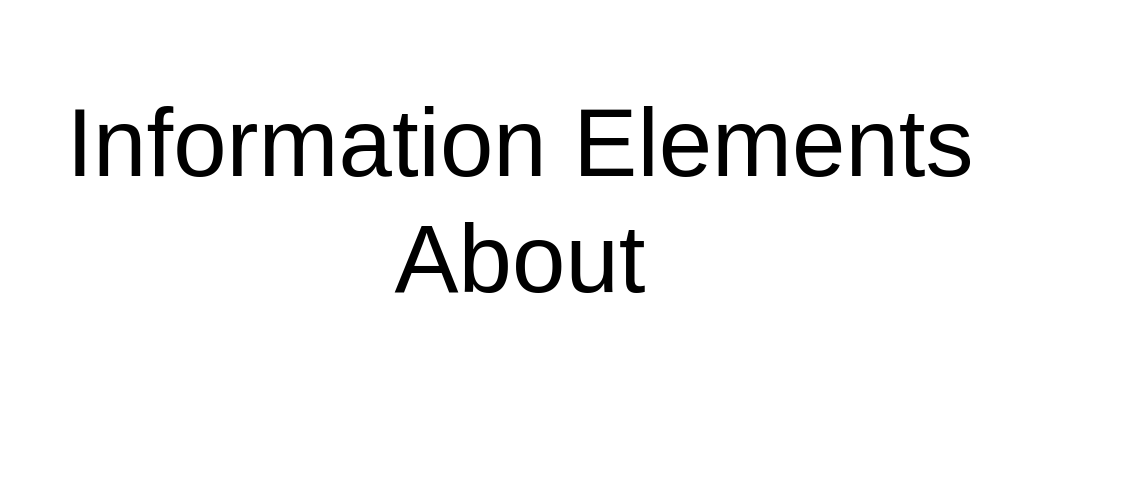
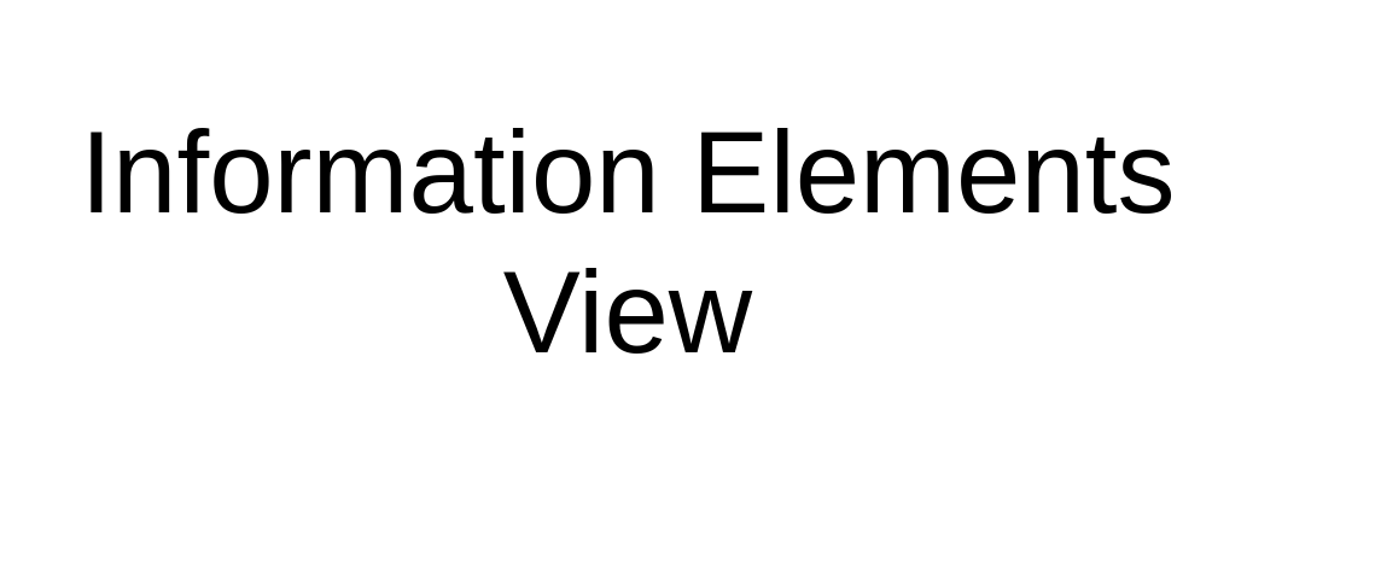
- <mxCell id="4" value="Information Elements About" style="text;html=1;strokeColor=none;fillColor=none;align=center;verticalAlign=middle;whiteSpace=wrap;rounded=0;fontSize=48;opacity=30;" parent="3" vertex="1"><mxGeometry x="20" y="20" width="480" height="160" as="geometry" /></mxCell>
+ <mxCell id="4" value="Information Elements View" style="text;html=1;strokeColor=none;fillColor=none;align=center;verticalAlign=middle;whiteSpace=wrap;rounded=0;fontSize=48;opacity=30;" parent="3" vertex="1"><mxGeometry x="20" y="20" width="480" height="160" as="geometry" /></mxCell>
